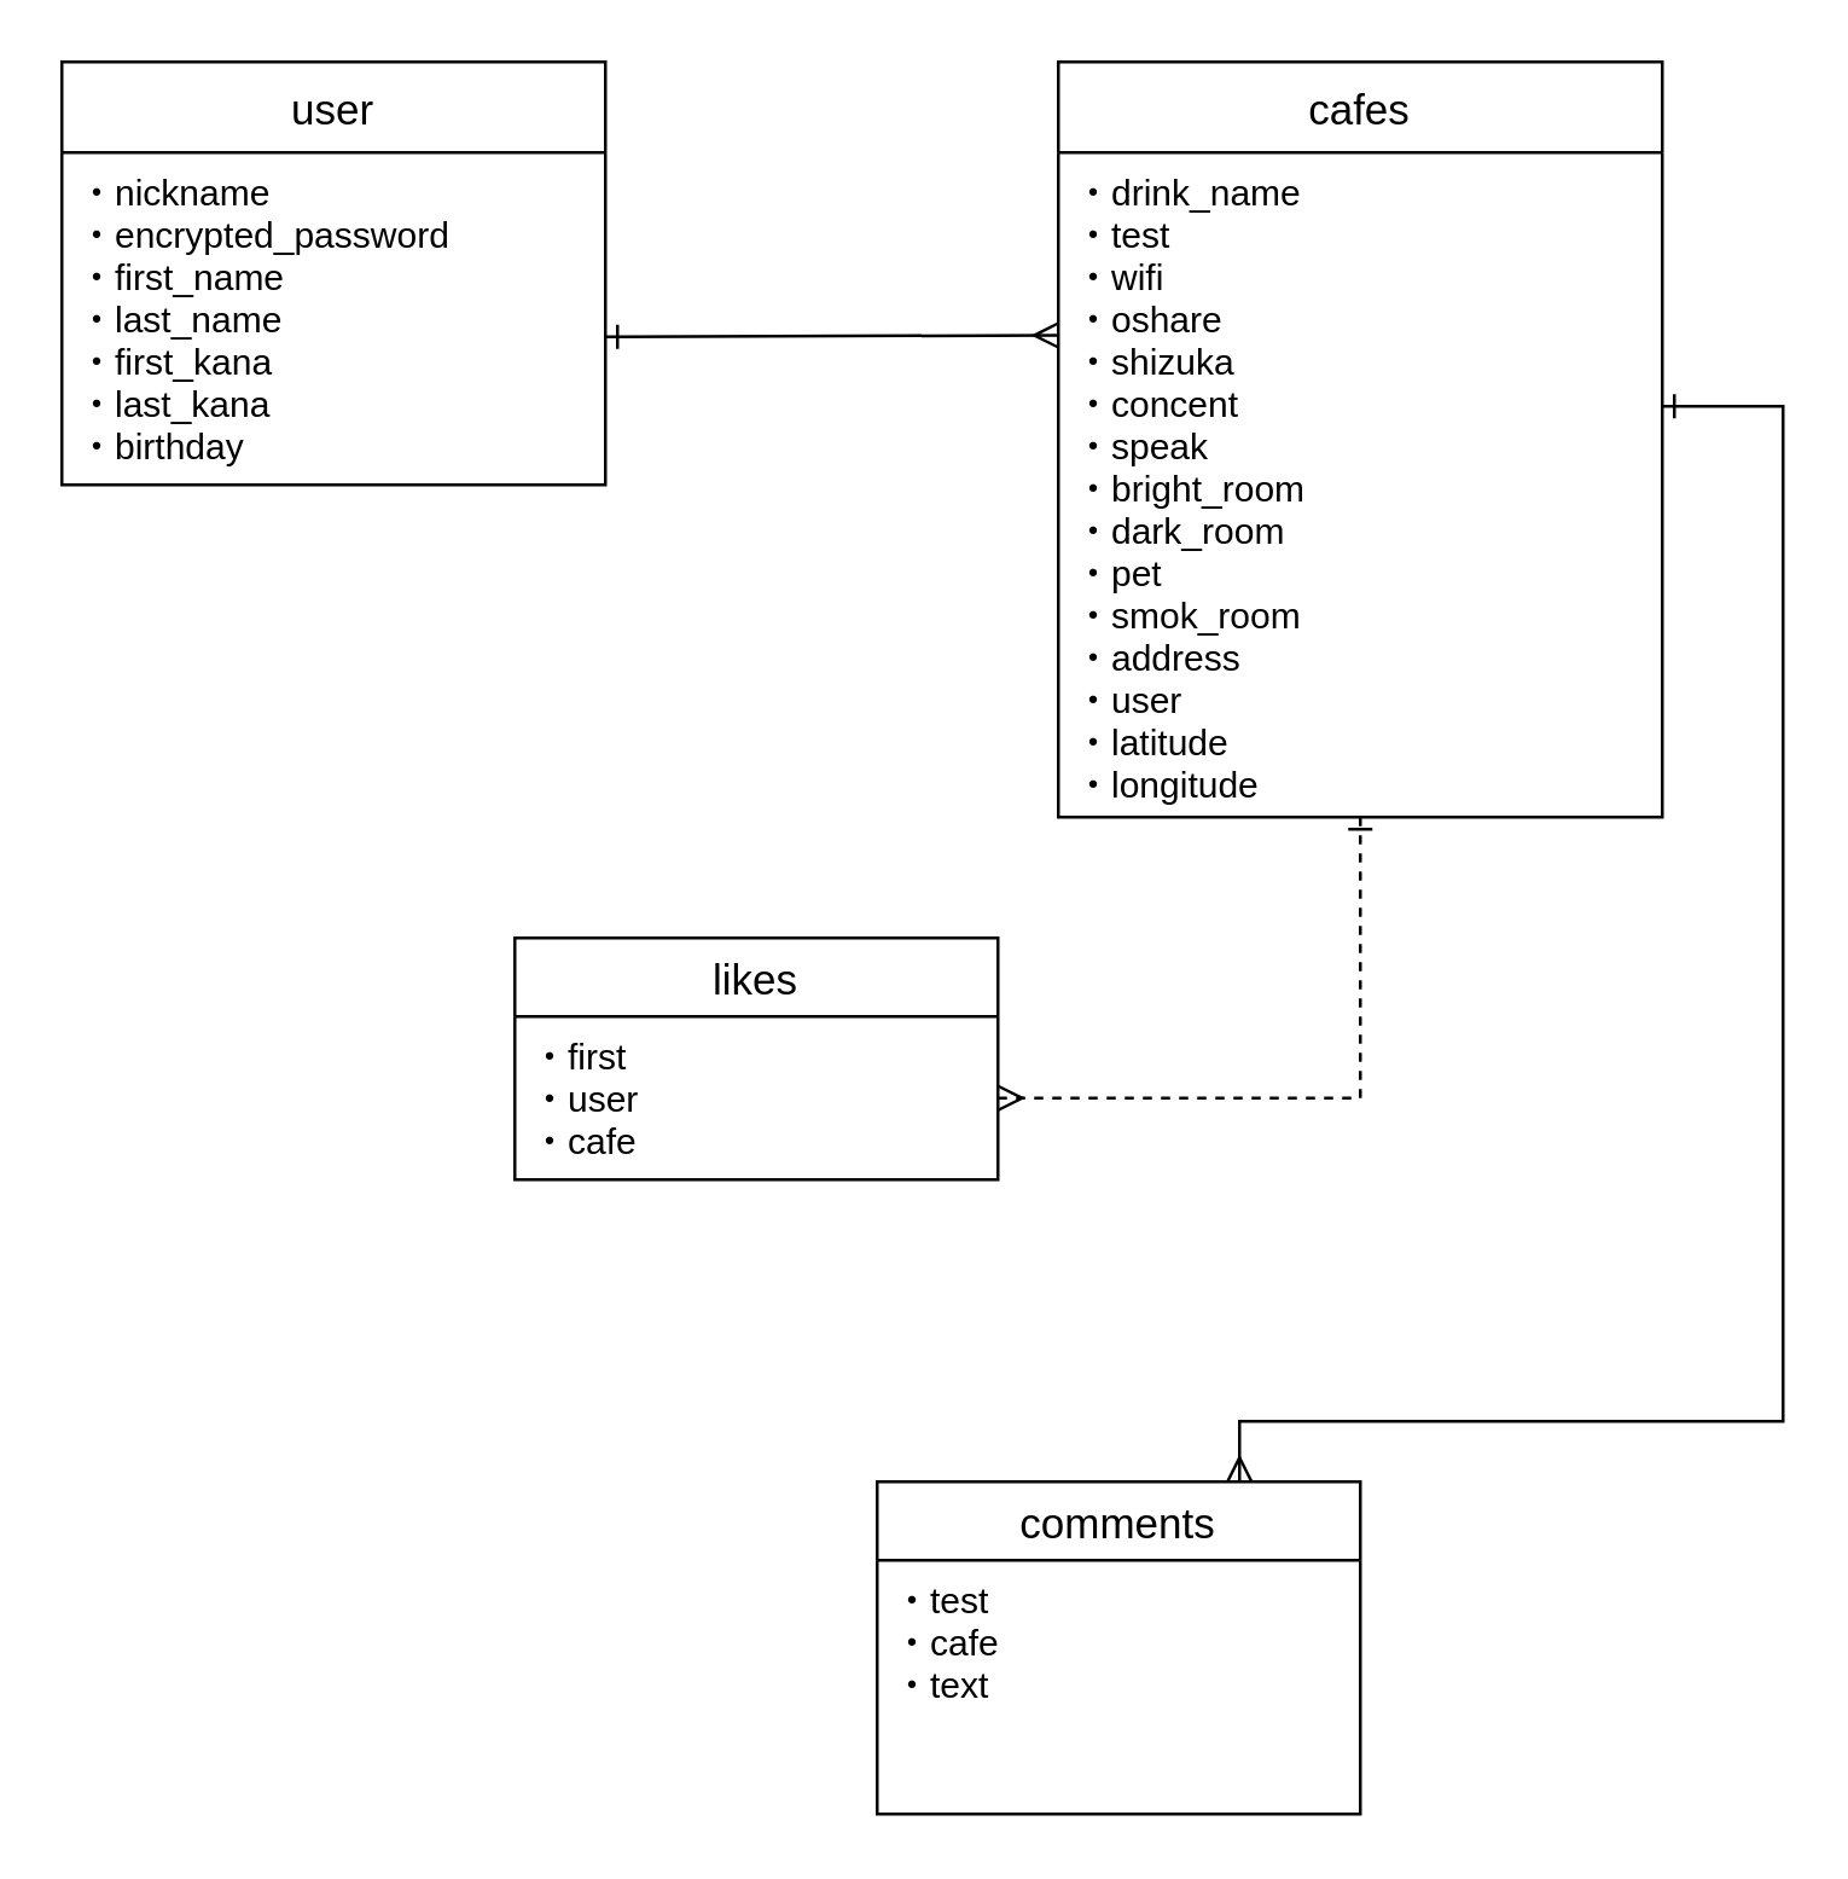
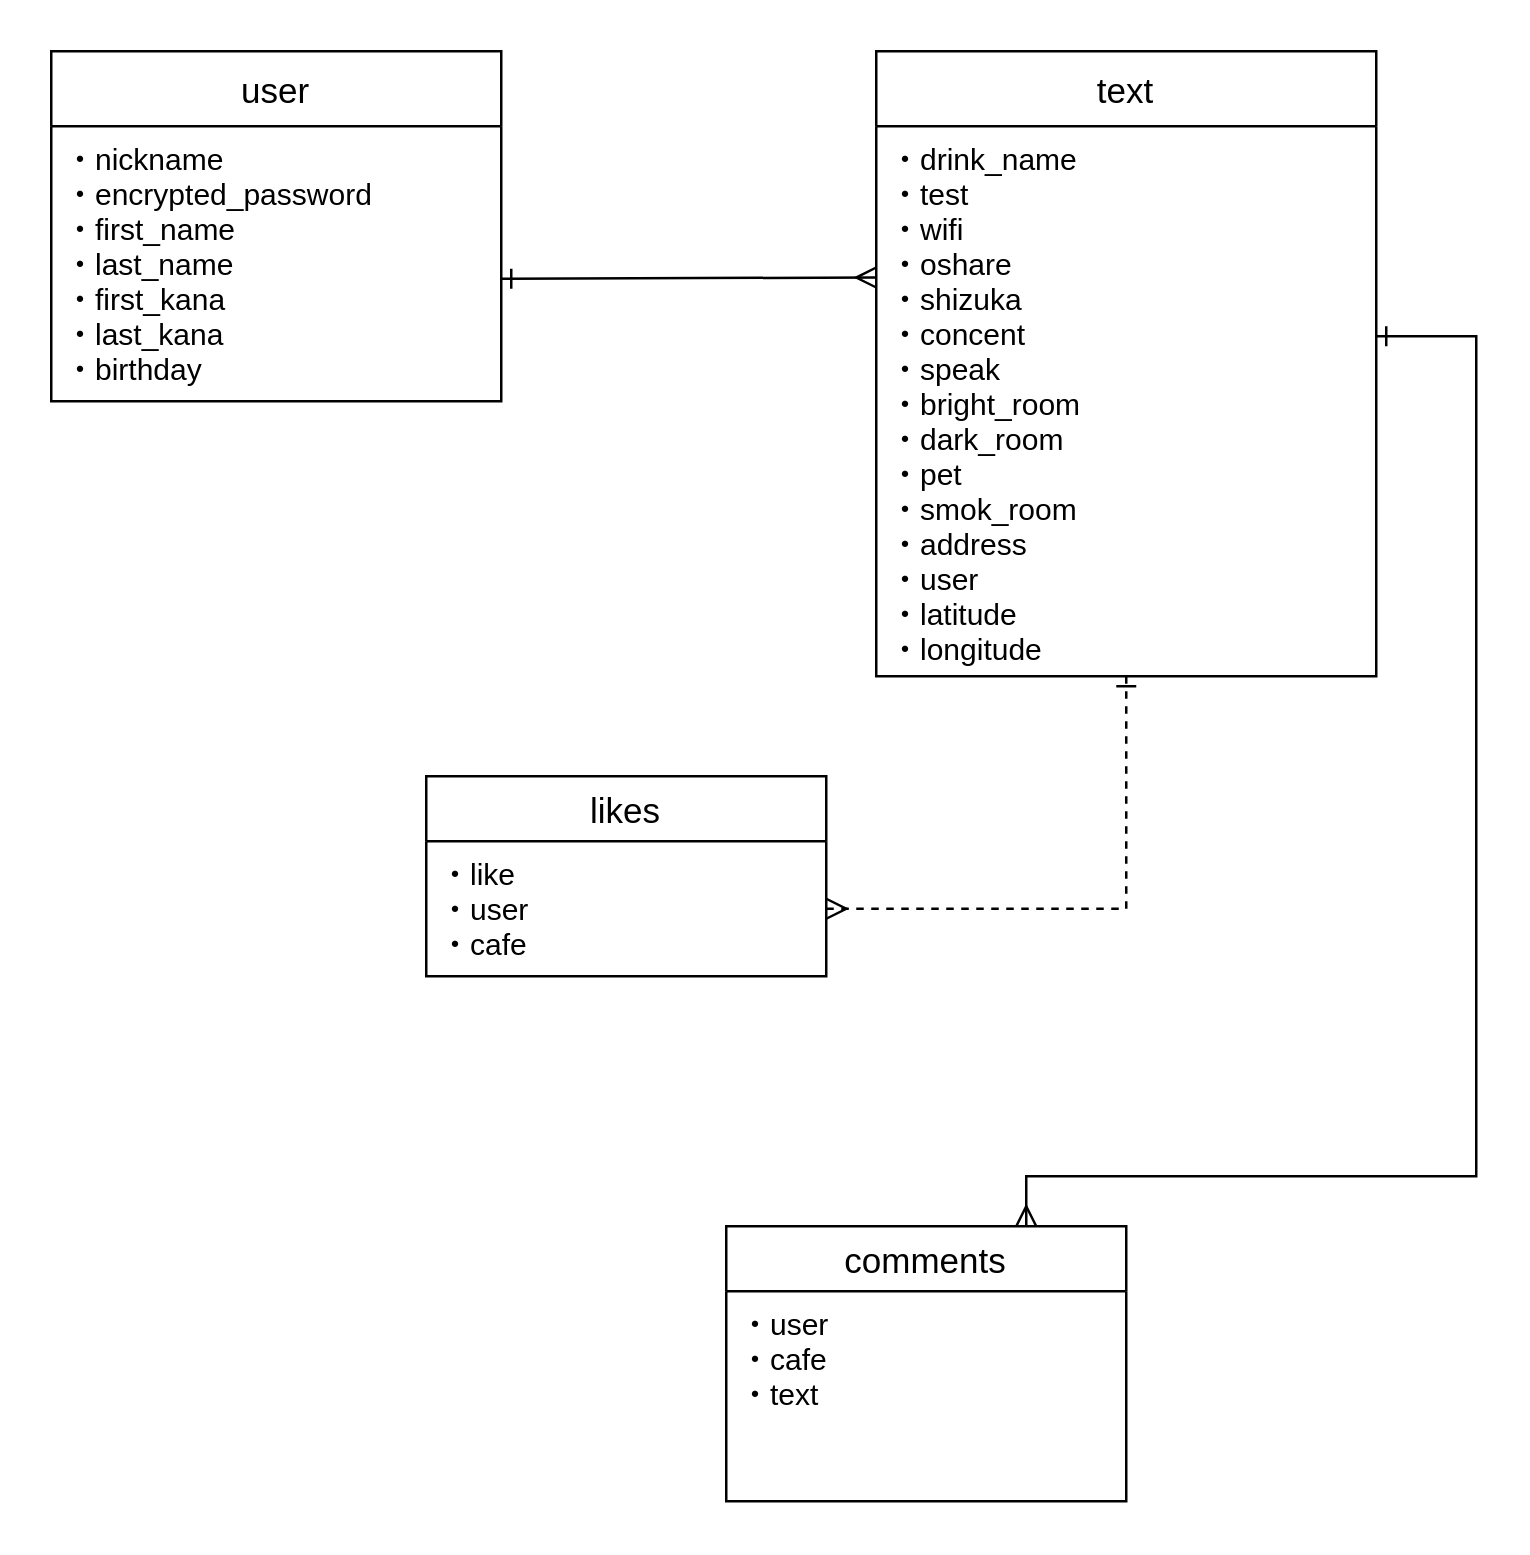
- <mxCell id="5" value="cafes" style="swimlane;fontStyle=0;childLayout=stackLayout;horizontal=1;startSize=30;horizontalStack=0;resizeParent=1;resizeParentMax=0;resizeLast=0;collapsible=1;marginBottom=0;align=center;fontSize=14;rounded=0;shadow=0;glass=0;" parent="1" vertex="1"><mxGeometry x="350" y="20" width="200" height="250" as="geometry" /></mxCell>
+ <mxCell id="5" value="text" style="swimlane;fontStyle=0;childLayout=stackLayout;horizontal=1;startSize=30;horizontalStack=0;resizeParent=1;resizeParentMax=0;resizeLast=0;collapsible=1;marginBottom=0;align=center;fontSize=14;rounded=0;shadow=0;glass=0;" parent="1" vertex="1"><mxGeometry x="350" y="20" width="200" height="250" as="geometry" /></mxCell>
- <mxCell id="8" value="・first&#10;・user&#10;・cafe" style="text;strokeColor=none;fillColor=none;spacingLeft=4;spacingRight=4;overflow=hidden;rotatable=0;points=[[0,0.5],[1,0.5]];portConstraint=eastwest;fontSize=12;" parent="7" vertex="1"><mxGeometry y="26" width="160" height="54" as="geometry" /></mxCell>
+ <mxCell id="8" value="・like&#10;・user&#10;・cafe" style="text;strokeColor=none;fillColor=none;spacingLeft=4;spacingRight=4;overflow=hidden;rotatable=0;points=[[0,0.5],[1,0.5]];portConstraint=eastwest;fontSize=12;" parent="7" vertex="1"><mxGeometry y="26" width="160" height="54" as="geometry" /></mxCell>
- <mxCell id="11" value="・test&#10;・cafe&#10;・text" style="text;strokeColor=none;fillColor=none;spacingLeft=4;spacingRight=4;overflow=hidden;rotatable=0;points=[[0,0.5],[1,0.5]];portConstraint=eastwest;fontSize=12;" parent="10" vertex="1"><mxGeometry y="26" width="160" height="84" as="geometry" /></mxCell>
+ <mxCell id="11" value="・user&#10;・cafe&#10;・text" style="text;strokeColor=none;fillColor=none;spacingLeft=4;spacingRight=4;overflow=hidden;rotatable=0;points=[[0,0.5],[1,0.5]];portConstraint=eastwest;fontSize=12;" parent="10" vertex="1"><mxGeometry y="26" width="160" height="84" as="geometry" /></mxCell>
